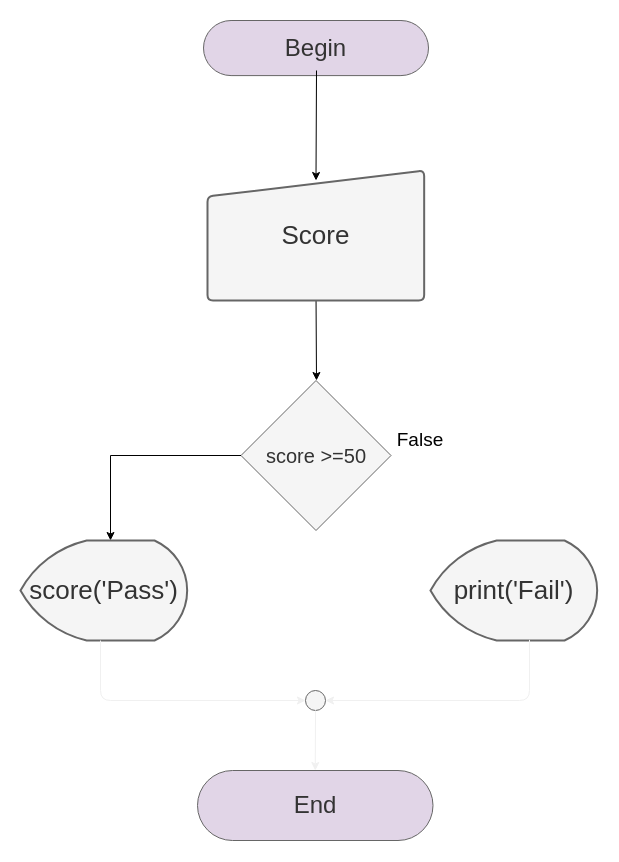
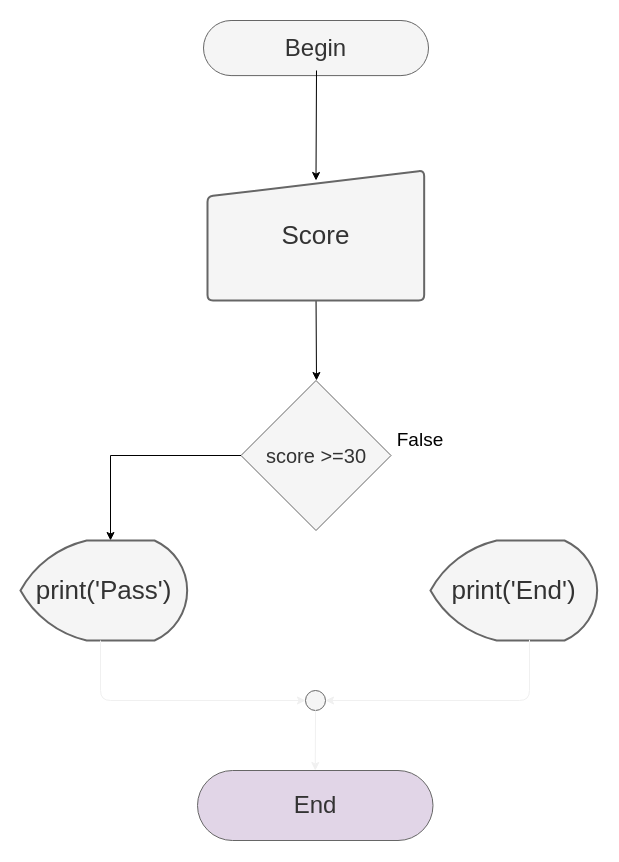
- <mxCell id="2" value="&lt;h1&gt;&lt;span style=&quot;font-weight: normal&quot;&gt;Begin&lt;/span&gt;&lt;/h1&gt;" style="rounded=1;whiteSpace=wrap;html=1;arcSize=50;fillColor=#e1d5e7;strokeColor=#666666;fontColor=#333333;" parent="1" vertex="1"><mxGeometry x="203" y="20" width="225" height="55.1" as="geometry" /></mxCell>
+ <mxCell id="2" value="&lt;h1&gt;&lt;span style=&quot;font-weight: normal&quot;&gt;Begin&lt;/span&gt;&lt;/h1&gt;" style="rounded=1;whiteSpace=wrap;html=1;arcSize=50;fillColor=#f5f5f5;strokeColor=#666666;fontColor=#333333;" parent="1" vertex="1"><mxGeometry x="203" y="20" width="225" height="55.1" as="geometry" /></mxCell>
- <mxCell id="5" value="&lt;font style=&quot;font-size: 20px&quot;&gt;score &amp;gt;=50&lt;/font&gt;" style="rhombus;whiteSpace=wrap;html=1;fillColor=#f5f5f5;strokeColor=#666666;fontColor=#333333;" parent="1" vertex="1"><mxGeometry x="240.5" y="380" width="150" height="150" as="geometry" /></mxCell>
+ <mxCell id="5" value="&lt;font style=&quot;font-size: 20px&quot;&gt;score &amp;gt;=30&lt;/font&gt;" style="rhombus;whiteSpace=wrap;html=1;fillColor=#f5f5f5;strokeColor=#666666;fontColor=#333333;" parent="1" vertex="1"><mxGeometry x="240.5" y="380" width="150" height="150" as="geometry" /></mxCell>
- <mxCell id="8" value="&lt;font style=&quot;font-size: 26px&quot;&gt;score('Pass')&lt;/font&gt;" style="strokeWidth=2;html=1;shape=mxgraph.flowchart.display;whiteSpace=wrap;fillColor=#f5f5f5;strokeColor=#666666;fontColor=#333333;" parent="1" vertex="1"><mxGeometry x="20" y="540" width="166.67" height="100" as="geometry" /></mxCell>
+ <mxCell id="8" value="&lt;font style=&quot;font-size: 26px&quot;&gt;print('Pass')&lt;/font&gt;" style="strokeWidth=2;html=1;shape=mxgraph.flowchart.display;whiteSpace=wrap;fillColor=#f5f5f5;strokeColor=#666666;fontColor=#333333;" parent="1" vertex="1"><mxGeometry x="20" y="540" width="166.67" height="100" as="geometry" /></mxCell>
- <mxCell id="9" value="&lt;font style=&quot;font-size: 26px&quot;&gt;print('Fail')&lt;/font&gt;" style="strokeWidth=2;html=1;shape=mxgraph.flowchart.display;whiteSpace=wrap;fillColor=#f5f5f5;strokeColor=#666666;fontColor=#333333;" parent="1" vertex="1"><mxGeometry x="430" y="540" width="166.67" height="100" as="geometry" /></mxCell>
+ <mxCell id="9" value="&lt;font style=&quot;font-size: 26px&quot;&gt;print('End')&lt;/font&gt;" style="strokeWidth=2;html=1;shape=mxgraph.flowchart.display;whiteSpace=wrap;fillColor=#f5f5f5;strokeColor=#666666;fontColor=#333333;" parent="1" vertex="1"><mxGeometry x="430" y="540" width="166.67" height="100" as="geometry" /></mxCell>
